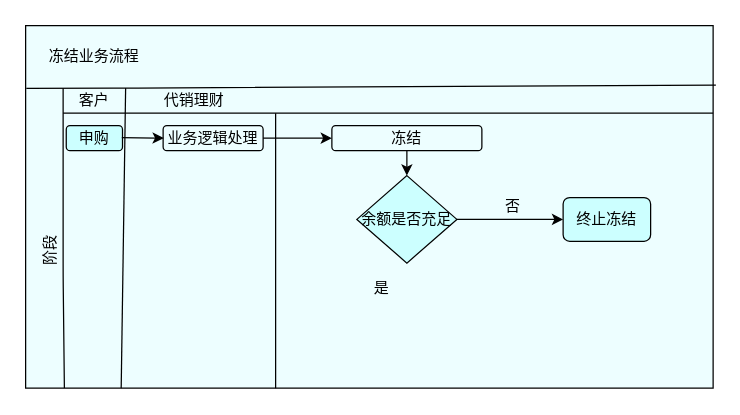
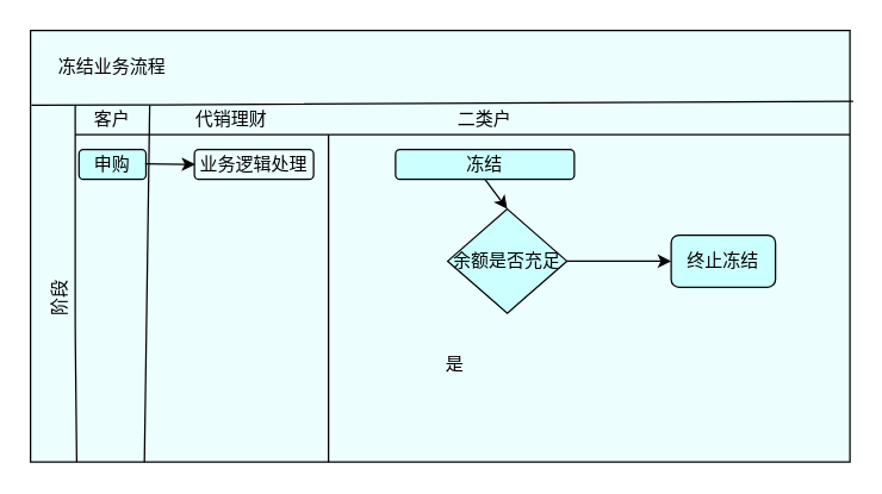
+ <mxCell id="16" value="二类户" style="text;html=1;strokeColor=none;fillColor=none;align=center;verticalAlign=middle;whiteSpace=wrap;rounded=0;" parent="1" vertex="1"><mxGeometry x="300" y="70" width="50" height="20" as="geometry" /></mxCell>
- <mxCell id="18" value="" style="endArrow=classic;html=1;exitX=1;exitY=0.5;exitDx=0;exitDy=0;entryX=0;entryY=0.5;entryDx=0;entryDy=0;" parent="1" source="14" target="17" edge="1"><mxGeometry width="50" height="50" relative="1" as="geometry"><mxPoint x="230" y="180" as="sourcePoint" /><mxPoint x="280" y="130" as="targetPoint" /></mxGeometry></mxCell>
- <mxCell id="17" value="冻结" style="rounded=1;whiteSpace=wrap;html=1;fillColor=#edfeff;" parent="1" vertex="1"><mxGeometry x="265" y="100" width="120" height="20" as="geometry" /></mxCell>
+ <mxCell id="17" value="冻结" style="rounded=1;whiteSpace=wrap;html=1;fillColor=#CCFFFF;" parent="1" vertex="1"><mxGeometry x="265" y="100" width="120" height="20" as="geometry" /></mxCell>
- <mxCell id="23" value="否" style="text;html=1;strokeColor=none;fillColor=none;align=center;verticalAlign=middle;whiteSpace=wrap;rounded=0;" parent="1" vertex="1"><mxGeometry x="390" y="155" width="40" height="20" as="geometry" /></mxCell>
- <mxCell id="19" value="余额是否充足" style="rhombus;whiteSpace=wrap;html=1;fillColor=#CCFFFF;" parent="1" vertex="1"><mxGeometry x="285" y="140" width="80" height="70" as="geometry" /></mxCell>
+ <mxCell id="19" value="余额是否充足" style="rhombus;whiteSpace=wrap;html=1;fillColor=#CCFFFF;" parent="1" vertex="1"><mxGeometry x="300" y="140" width="80" height="70" as="geometry" /></mxCell>
- <mxCell id="24" value="是" style="text;html=1;strokeColor=none;fillColor=none;align=center;verticalAlign=middle;whiteSpace=wrap;rounded=0;" parent="1" vertex="1"><mxGeometry x="285" y="220" width="40" height="20" as="geometry" /></mxCell>
+ <mxCell id="24" value="是" style="text;html=1;strokeColor=none;fillColor=none;align=center;verticalAlign=middle;whiteSpace=wrap;rounded=0;" parent="1" vertex="1"><mxGeometry x="285" y="235" width="40" height="20" as="geometry" /></mxCell>
